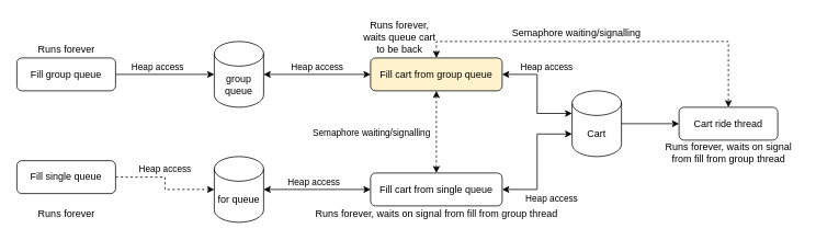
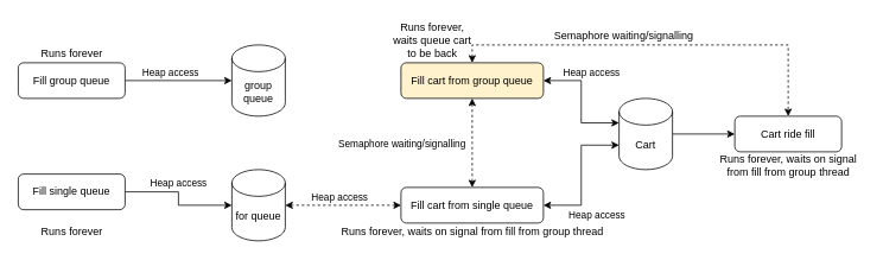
- <mxCell id="8" style="edgeStyle=orthogonalEdgeStyle;rounded=0;orthogonalLoop=1;jettySize=auto;html=1;entryX=0;entryY=0.5;entryDx=0;entryDy=0;startArrow=classic;startFill=1;" edge="1" parent="1" source="10" target="19"><mxGeometry relative="1" as="geometry" /></mxCell>
- <mxCell id="9" value="Heap access" style="edgeLabel;html=1;align=center;verticalAlign=middle;resizable=0;points=[];" vertex="1" connectable="0" parent="8"><mxGeometry x="-0.014" y="1" relative="1" as="geometry"><mxPoint y="-9" as="offset" /></mxGeometry></mxCell>
- <mxCell id="25" value="Cart ride thread" style="rounded=1;whiteSpace=wrap;html=1;" vertex="1" parent="1"><mxGeometry x="825" y="130" width="120" height="40" as="geometry" /></mxCell>
+ <mxCell id="25" value="Cart ride fill" style="rounded=1;whiteSpace=wrap;html=1;" vertex="1" parent="1"><mxGeometry x="825" y="130" width="120" height="40" as="geometry" /></mxCell>
- <mxCell id="5" style="edgeStyle=orthogonalEdgeStyle;rounded=0;orthogonalLoop=1;jettySize=auto;html=1;entryX=0;entryY=0.5;entryDx=0;entryDy=0;entryPerimeter=0;dashed=1;" edge="1" parent="1" source="7" target="13"><mxGeometry relative="1" as="geometry" /></mxCell>
+ <mxCell id="5" style="edgeStyle=orthogonalEdgeStyle;rounded=0;orthogonalLoop=1;jettySize=auto;html=1;entryX=0;entryY=0.5;entryDx=0;entryDy=0;entryPerimeter=0;" edge="1" parent="1" source="7" target="13"><mxGeometry relative="1" as="geometry" /></mxCell>
- <mxCell id="11" style="edgeStyle=orthogonalEdgeStyle;rounded=0;orthogonalLoop=1;jettySize=auto;html=1;entryX=0;entryY=0.5;entryDx=0;entryDy=0;startArrow=classic;startFill=1;" edge="1" parent="1" source="13" target="22"><mxGeometry relative="1" as="geometry" /></mxCell>
+ <mxCell id="11" style="edgeStyle=orthogonalEdgeStyle;rounded=0;orthogonalLoop=1;jettySize=auto;html=1;entryX=0;entryY=0.5;entryDx=0;entryDy=0;startArrow=classic;startFill=1;dashed=1;" edge="1" parent="1" source="13" target="22"><mxGeometry relative="1" as="geometry" /></mxCell>
